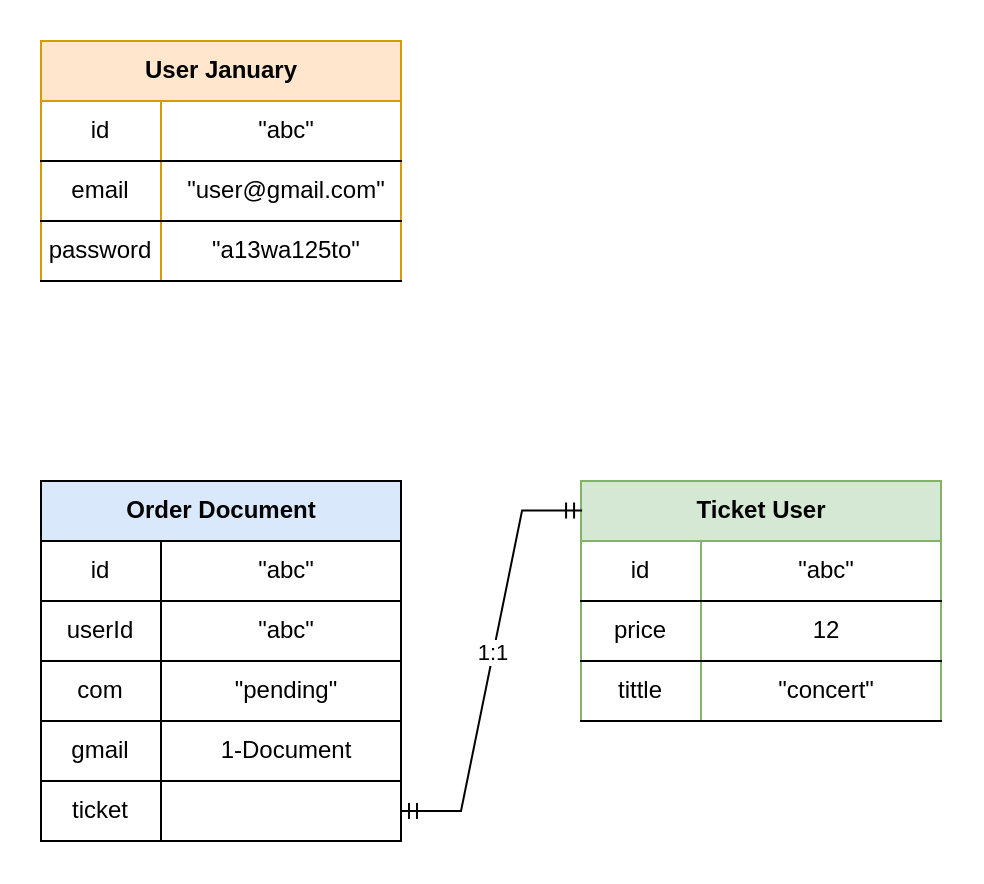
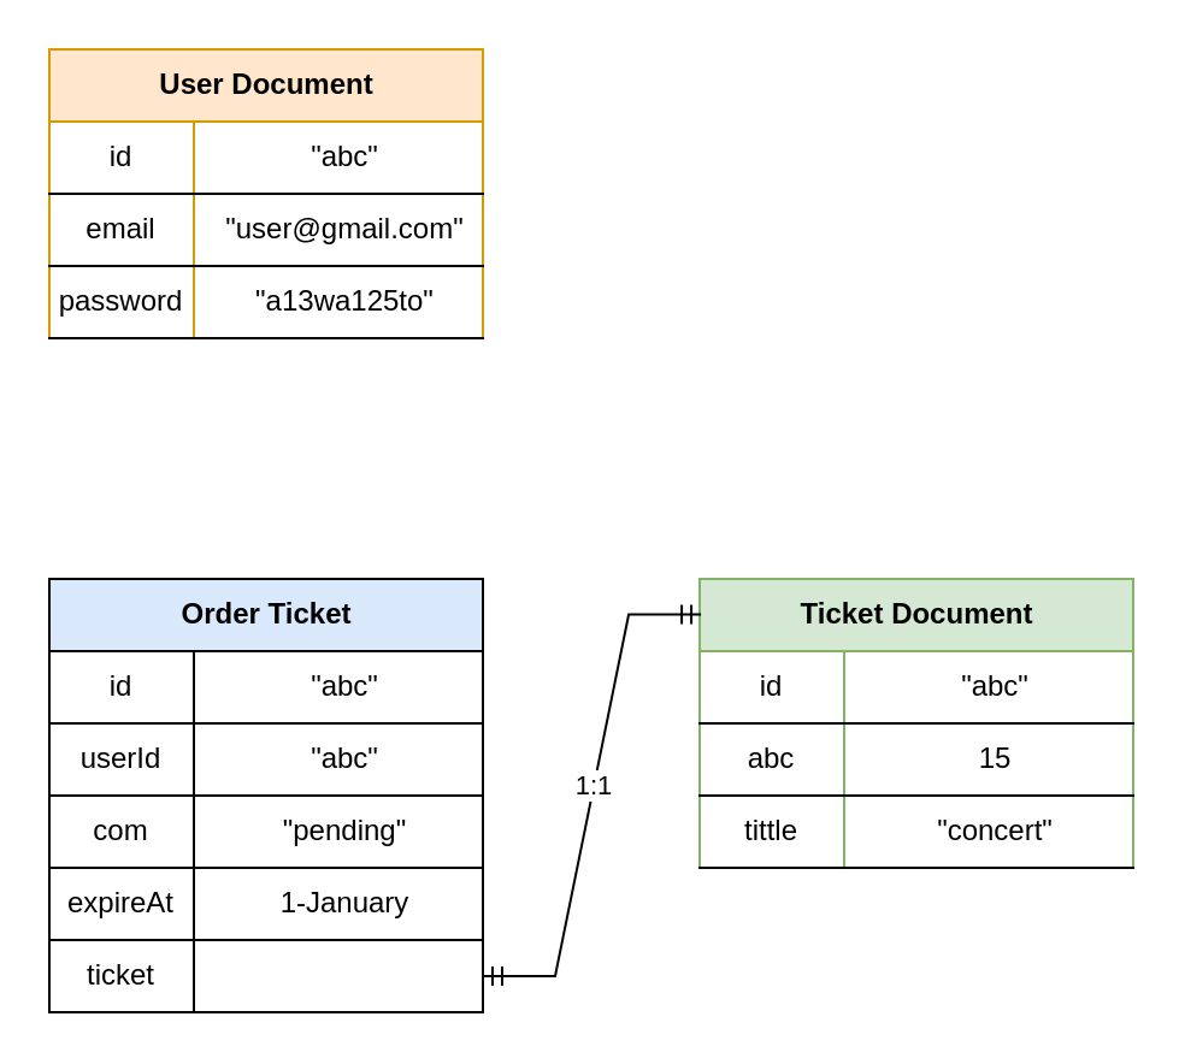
- <mxCell id="30" value="User January" style="shape=table;startSize=30;container=1;collapsible=1;childLayout=tableLayout;fixedRows=1;rowLines=0;fontStyle=1;align=center;resizeLast=1;html=1;swimlaneFillColor=default;strokeColor=#d79b00;fillColor=#ffe6cc;" vertex="1" parent="1"><mxGeometry x="20" y="20" width="180" height="120" as="geometry"><mxRectangle x="290" y="130" width="70" height="30" as="alternateBounds" /></mxGeometry></mxCell>
+ <mxCell id="30" value="User Document" style="shape=table;startSize=30;container=1;collapsible=1;childLayout=tableLayout;fixedRows=1;rowLines=0;fontStyle=1;align=center;resizeLast=1;html=1;swimlaneFillColor=default;strokeColor=#d79b00;fillColor=#ffe6cc;" vertex="1" parent="1"><mxGeometry x="20" y="20" width="180" height="120" as="geometry"><mxRectangle x="290" y="130" width="70" height="30" as="alternateBounds" /></mxGeometry></mxCell>
- <mxCell id="12" value="Order Document" style="shape=table;startSize=30;container=1;collapsible=1;childLayout=tableLayout;fixedRows=1;rowLines=0;fontStyle=1;align=center;resizeLast=1;html=1;swimlaneFillColor=default;strokeColor=default;fillColor=#dae8fc;" vertex="1" parent="1"><mxGeometry x="20" y="240" width="180" height="180" as="geometry"><mxRectangle x="290" y="130" width="70" height="30" as="alternateBounds" /></mxGeometry></mxCell>
+ <mxCell id="12" value="Order Ticket" style="shape=table;startSize=30;container=1;collapsible=1;childLayout=tableLayout;fixedRows=1;rowLines=0;fontStyle=1;align=center;resizeLast=1;html=1;swimlaneFillColor=default;strokeColor=default;fillColor=#dae8fc;" vertex="1" parent="1"><mxGeometry x="20" y="240" width="180" height="180" as="geometry"><mxRectangle x="290" y="130" width="70" height="30" as="alternateBounds" /></mxGeometry></mxCell>
- <mxCell id="2" value="Ticket User" style="shape=table;startSize=30;container=1;collapsible=1;childLayout=tableLayout;fixedRows=1;rowLines=0;fontStyle=1;align=center;resizeLast=1;html=1;swimlaneFillColor=default;strokeColor=#82b366;fillColor=#d5e8d4;" vertex="1" parent="1"><mxGeometry x="290" y="240" width="180" height="120" as="geometry"><mxRectangle x="290" y="130" width="70" height="30" as="alternateBounds" /></mxGeometry></mxCell>
+ <mxCell id="2" value="Ticket Document" style="shape=table;startSize=30;container=1;collapsible=1;childLayout=tableLayout;fixedRows=1;rowLines=0;fontStyle=1;align=center;resizeLast=1;html=1;swimlaneFillColor=default;strokeColor=#82b366;fillColor=#d5e8d4;" vertex="1" parent="1"><mxGeometry x="290" y="240" width="180" height="120" as="geometry"><mxRectangle x="290" y="130" width="70" height="30" as="alternateBounds" /></mxGeometry></mxCell>
- <mxCell id="7" value="price" style="shape=partialRectangle;connectable=0;fillColor=none;top=0;left=0;bottom=1;right=0;editable=1;overflow=hidden;whiteSpace=wrap;html=1;align=center;" vertex="1" parent="6"><mxGeometry width="60" height="30" as="geometry"><mxRectangle width="60" height="30" as="alternateBounds" /></mxGeometry></mxCell>
+ <mxCell id="7" value="abc" style="shape=partialRectangle;connectable=0;fillColor=none;top=0;left=0;bottom=1;right=0;editable=1;overflow=hidden;whiteSpace=wrap;html=1;align=center;" vertex="1" parent="6"><mxGeometry width="60" height="30" as="geometry"><mxRectangle width="60" height="30" as="alternateBounds" /></mxGeometry></mxCell>
- <mxCell id="8" value="12" style="shape=partialRectangle;connectable=0;fillColor=none;top=0;left=0;bottom=1;right=0;align=center;spacingLeft=6;overflow=hidden;whiteSpace=wrap;html=1;" vertex="1" parent="6"><mxGeometry x="60" width="120" height="30" as="geometry"><mxRectangle width="120" height="30" as="alternateBounds" /></mxGeometry></mxCell>
+ <mxCell id="8" value="15" style="shape=partialRectangle;connectable=0;fillColor=none;top=0;left=0;bottom=1;right=0;align=center;spacingLeft=6;overflow=hidden;whiteSpace=wrap;html=1;" vertex="1" parent="6"><mxGeometry x="60" width="120" height="30" as="geometry"><mxRectangle width="120" height="30" as="alternateBounds" /></mxGeometry></mxCell>
- <mxCell id="23" value="gmail" style="shape=partialRectangle;connectable=0;fillColor=none;top=0;left=0;bottom=1;right=0;editable=1;overflow=hidden;whiteSpace=wrap;html=1;align=center;" vertex="1" parent="22"><mxGeometry width="60" height="30" as="geometry"><mxRectangle width="60" height="30" as="alternateBounds" /></mxGeometry></mxCell>
+ <mxCell id="23" value="expireAt" style="shape=partialRectangle;connectable=0;fillColor=none;top=0;left=0;bottom=1;right=0;editable=1;overflow=hidden;whiteSpace=wrap;html=1;align=center;" vertex="1" parent="22"><mxGeometry width="60" height="30" as="geometry"><mxRectangle width="60" height="30" as="alternateBounds" /></mxGeometry></mxCell>
- <mxCell id="24" value="1-Document" style="shape=partialRectangle;connectable=0;fillColor=none;top=0;left=0;bottom=1;right=0;align=center;spacingLeft=6;overflow=hidden;whiteSpace=wrap;html=1;" vertex="1" parent="22"><mxGeometry x="60" width="120" height="30" as="geometry"><mxRectangle width="120" height="30" as="alternateBounds" /></mxGeometry></mxCell>
+ <mxCell id="24" value="1-January" style="shape=partialRectangle;connectable=0;fillColor=none;top=0;left=0;bottom=1;right=0;align=center;spacingLeft=6;overflow=hidden;whiteSpace=wrap;html=1;" vertex="1" parent="22"><mxGeometry x="60" width="120" height="30" as="geometry"><mxRectangle width="120" height="30" as="alternateBounds" /></mxGeometry></mxCell>
